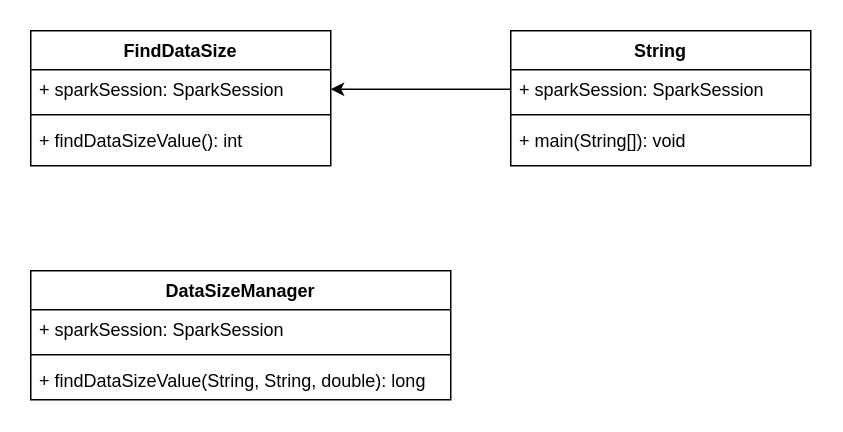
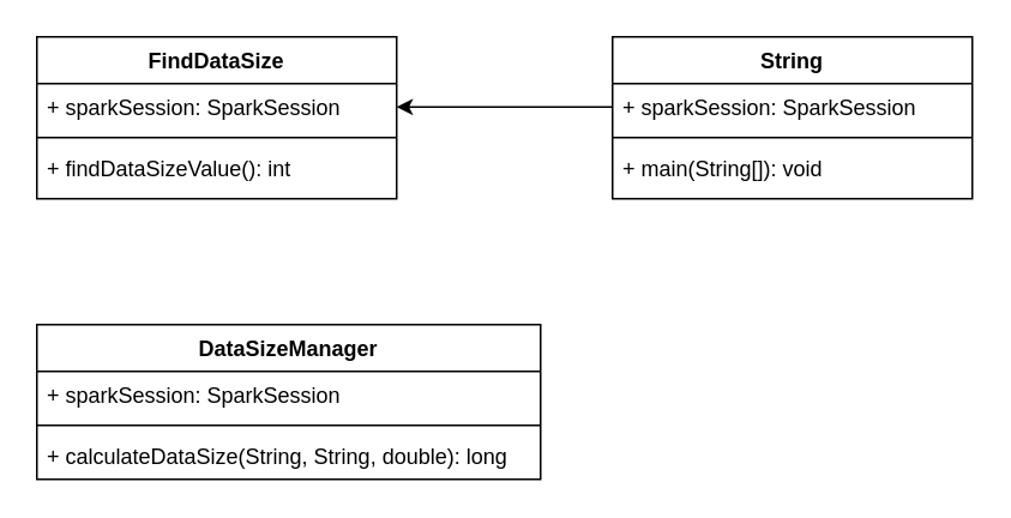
- <mxCell id="6" value="+ findDataSizeValue(String, String, double): long" style="text;strokeColor=none;fillColor=none;align=left;verticalAlign=top;spacingLeft=4;spacingRight=4;overflow=hidden;rotatable=0;points=[[0,0.5],[1,0.5]];portConstraint=eastwest;" vertex="1" parent="3"><mxGeometry y="60" width="280" height="26" as="geometry" /></mxCell>
+ <mxCell id="6" value="+ calculateDataSize(String, String, double): long" style="text;strokeColor=none;fillColor=none;align=left;verticalAlign=top;spacingLeft=4;spacingRight=4;overflow=hidden;rotatable=0;points=[[0,0.5],[1,0.5]];portConstraint=eastwest;" vertex="1" parent="3"><mxGeometry y="60" width="280" height="26" as="geometry" /></mxCell>
